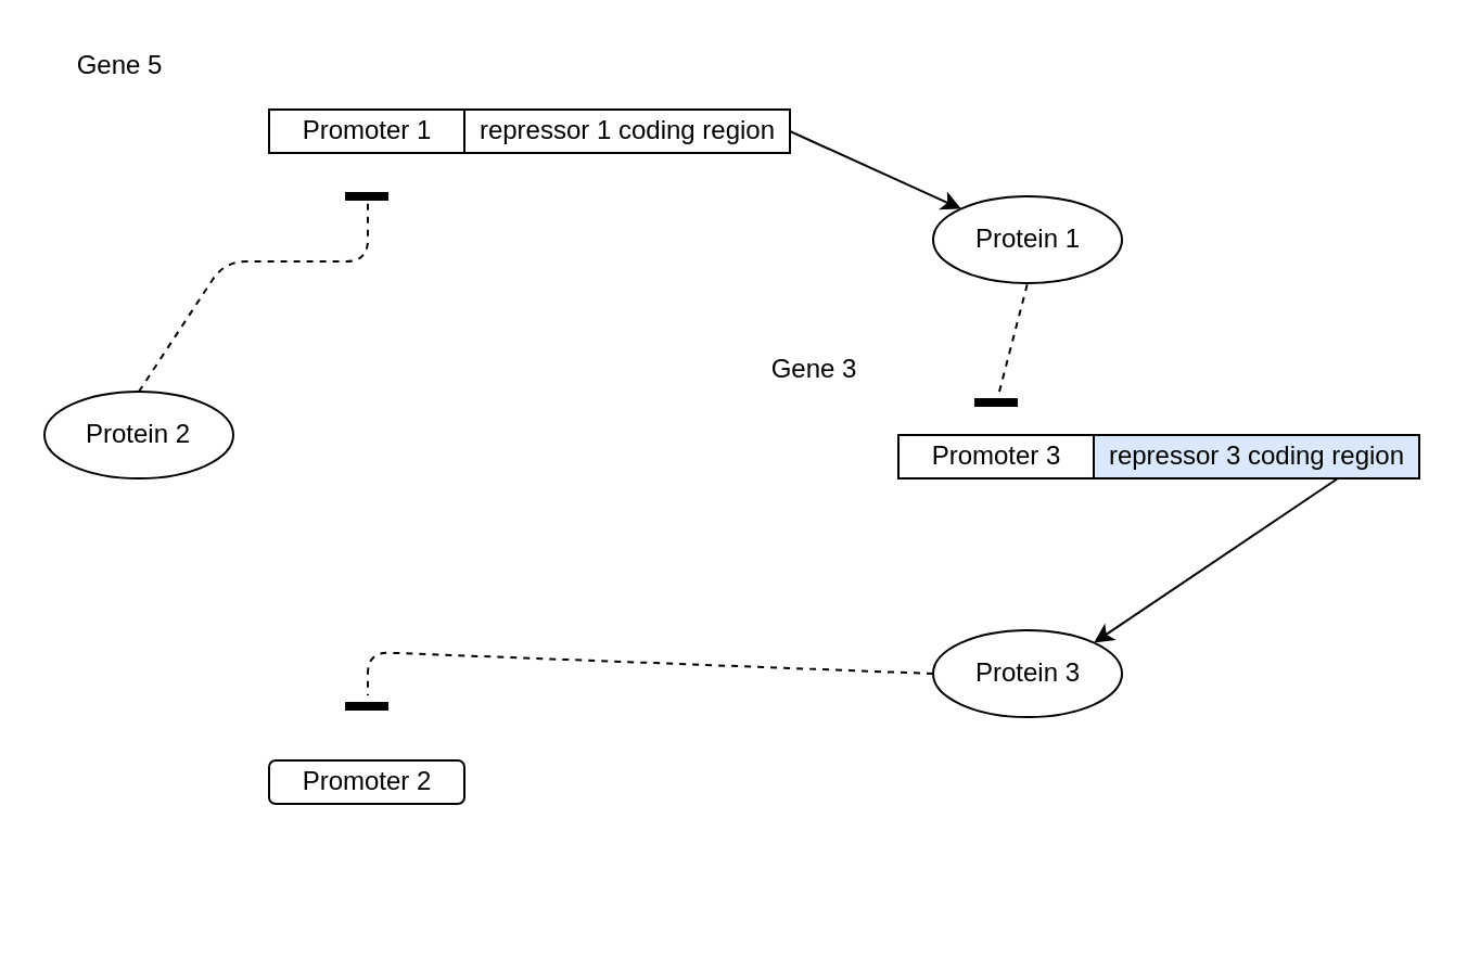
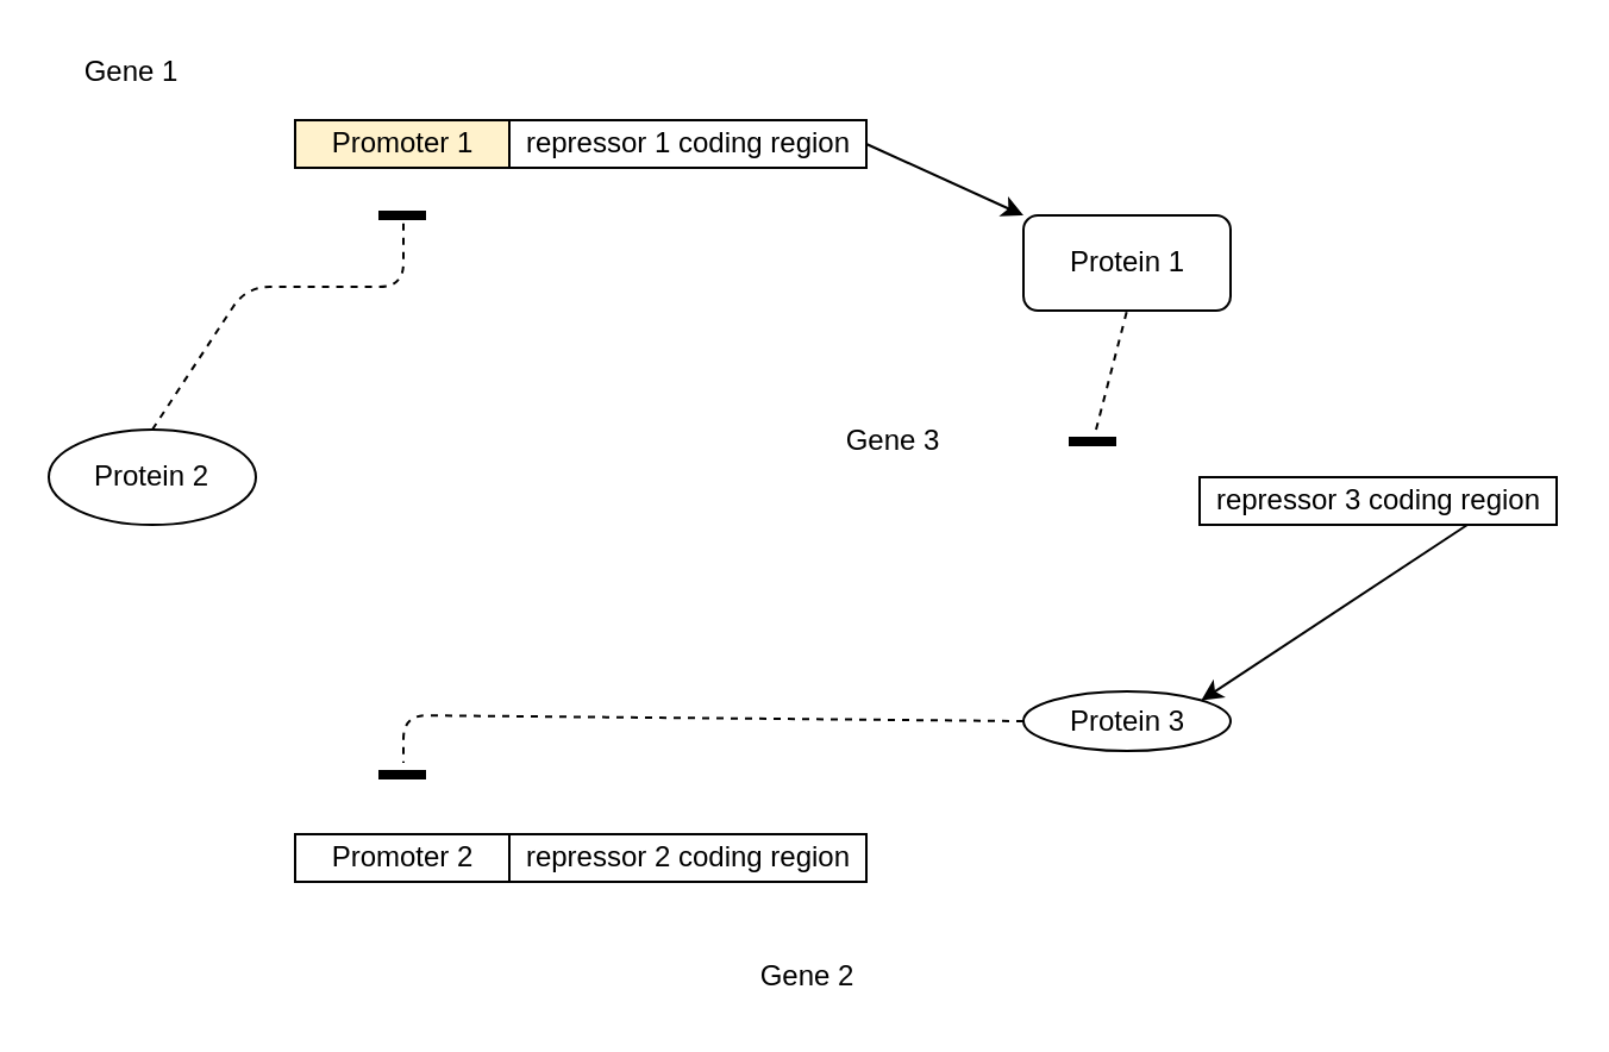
- <mxCell id="19" value="Gene 5" style="text;html=1;strokeColor=none;fillColor=none;align=center;verticalAlign=middle;whiteSpace=wrap;rounded=0;" vertex="1" parent="1"><mxGeometry x="30" y="20" width="50" height="20" as="geometry" /></mxCell>
+ <mxCell id="19" value="Gene 1" style="text;html=1;strokeColor=none;fillColor=none;align=center;verticalAlign=middle;whiteSpace=wrap;rounded=0;" vertex="1" parent="1"><mxGeometry x="30" y="20" width="50" height="20" as="geometry" /></mxCell>
- <mxCell id="2" value="Promoter 1" style="rounded=0;whiteSpace=wrap;html=1;" vertex="1" parent="1"><mxGeometry x="123.5" y="50" width="90" height="20" as="geometry" /></mxCell>
+ <mxCell id="2" value="Promoter 1" style="rounded=0;whiteSpace=wrap;html=1;fillColor=#fff2cc;" vertex="1" parent="1"><mxGeometry x="123.5" y="50" width="90" height="20" as="geometry" /></mxCell>
- <mxCell id="8" value="Protein 1" style="ellipse;whiteSpace=wrap;html=1;" vertex="1" parent="1"><mxGeometry x="429.5" y="90" width="87" height="40" as="geometry" /></mxCell>
+ <mxCell id="8" value="Protein 1" style="whiteSpace=wrap;html=1;rounded=1;" vertex="1" parent="1"><mxGeometry x="429.5" y="90" width="87" height="40" as="geometry" /></mxCell>
- <mxCell id="21" value="Gene 3" style="text;html=1;strokeColor=none;fillColor=none;align=center;verticalAlign=middle;whiteSpace=wrap;rounded=0;" vertex="1" parent="1"><mxGeometry x="350" y="160" width="50" height="20" as="geometry" /></mxCell>
+ <mxCell id="21" value="Gene 3" style="text;html=1;strokeColor=none;fillColor=none;align=center;verticalAlign=middle;whiteSpace=wrap;rounded=0;" vertex="1" parent="1"><mxGeometry x="350" y="175" width="50" height="20" as="geometry" /></mxCell>
- <mxCell id="6" value="Promoter 3" style="rounded=0;whiteSpace=wrap;html=1;" vertex="1" parent="1"><mxGeometry x="413.5" y="200" width="90" height="20" as="geometry" /></mxCell>
- <mxCell id="7" value="repressor 3 coding region" style="rounded=0;whiteSpace=wrap;html=1;fillColor=#dae8fc;" vertex="1" parent="1"><mxGeometry x="503.5" y="200" width="150" height="20" as="geometry" /></mxCell>
+ <mxCell id="7" value="repressor 3 coding region" style="rounded=0;whiteSpace=wrap;html=1;" vertex="1" parent="1"><mxGeometry x="503.5" y="200" width="150" height="20" as="geometry" /></mxCell>
- <mxCell id="9" value="Protein 3" style="ellipse;whiteSpace=wrap;html=1;" vertex="1" parent="1"><mxGeometry x="429.5" y="290" width="87" height="40" as="geometry" /></mxCell>
+ <mxCell id="9" value="Protein 3" style="ellipse;whiteSpace=wrap;html=1;" vertex="1" parent="1"><mxGeometry x="429.5" y="290" width="87" height="25" as="geometry" /></mxCell>
- <mxCell id="4" value="Promoter 2" style="whiteSpace=wrap;html=1;rounded=1;" vertex="1" parent="1"><mxGeometry x="123.5" y="350" width="90" height="20" as="geometry" /></mxCell>
+ <mxCell id="4" value="Promoter 2" style="rounded=0;whiteSpace=wrap;html=1;" vertex="1" parent="1"><mxGeometry x="123.5" y="350" width="90" height="20" as="geometry" /></mxCell>
+ <mxCell id="5" value="repressor 2 coding region" style="rounded=0;whiteSpace=wrap;html=1;" vertex="1" parent="1"><mxGeometry x="213.5" y="350" width="150" height="20" as="geometry" /></mxCell>
+ <mxCell id="20" value="Gene 2" style="text;html=1;strokeColor=none;fillColor=none;align=center;verticalAlign=middle;whiteSpace=wrap;rounded=0;" vertex="1" parent="1"><mxGeometry x="313.5" y="400" width="50" height="20" as="geometry" /></mxCell>
